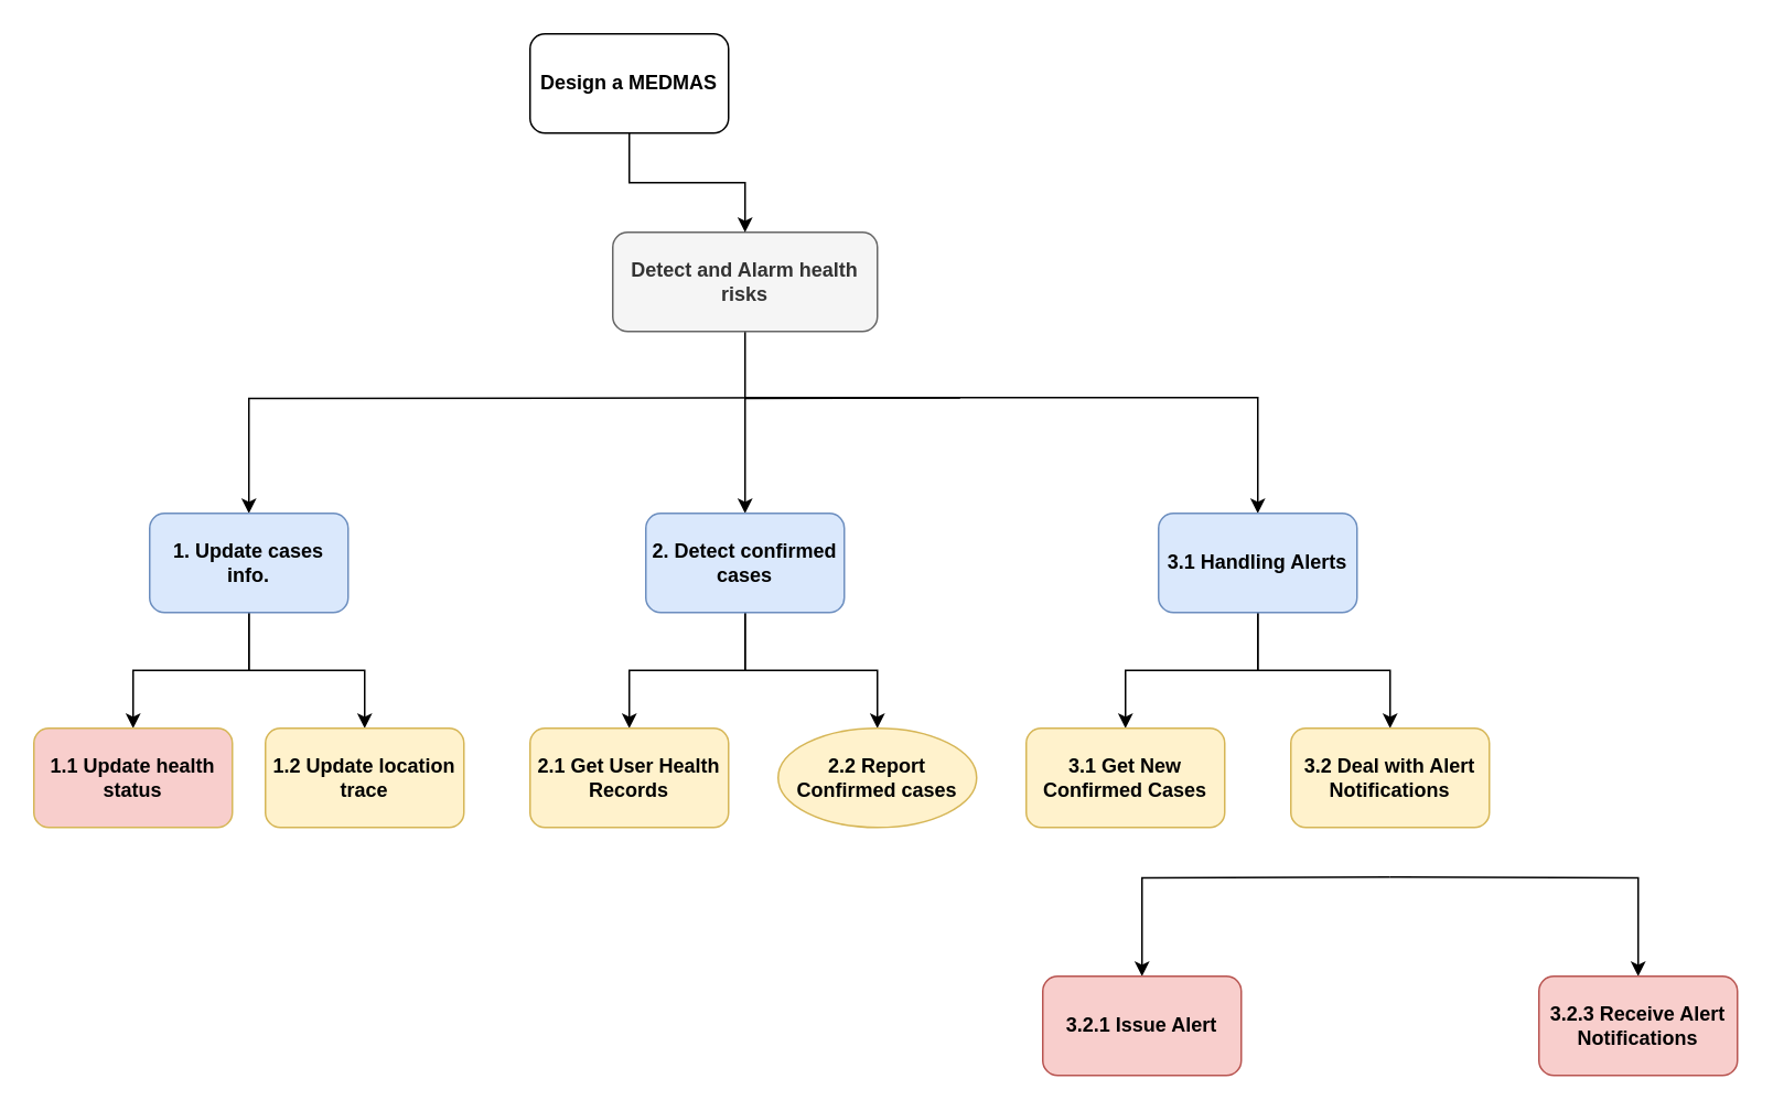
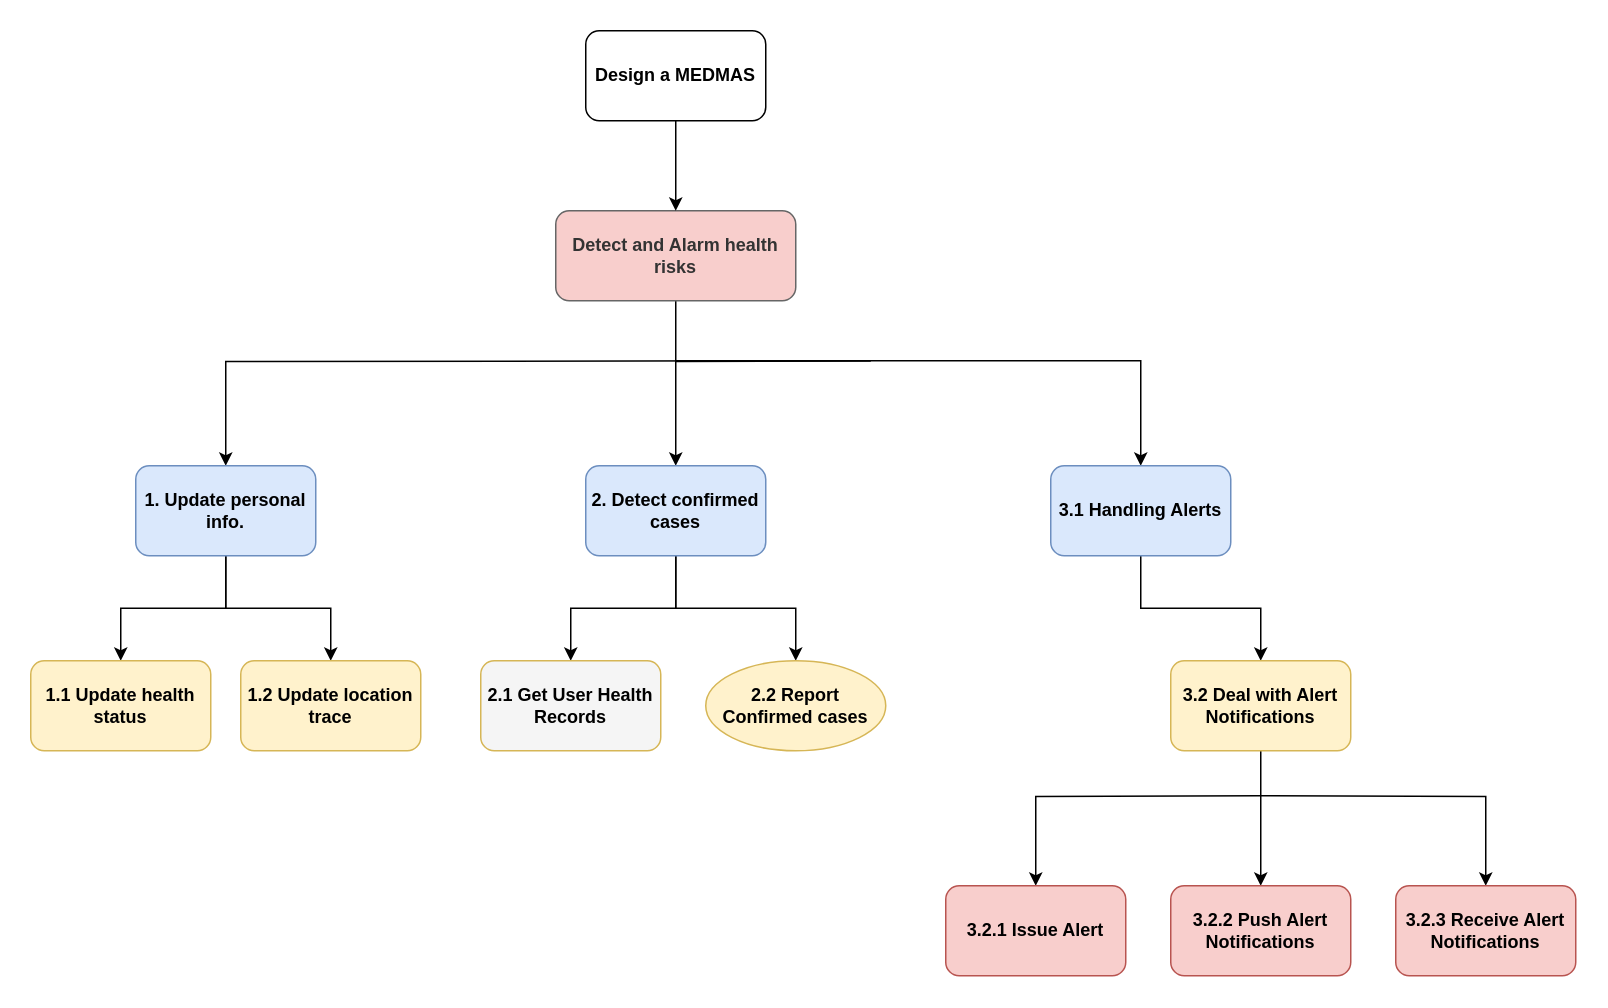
- <mxCell id="20" value="Design a MEDMAS" style="rounded=1;whiteSpace=wrap;html=1;fontStyle=1;" parent="1" vertex="1"><mxGeometry x="320" y="20" width="120" height="60" as="geometry" /></mxCell>
+ <mxCell id="20" value="Design a MEDMAS" style="rounded=1;whiteSpace=wrap;html=1;fontStyle=1;" parent="1" vertex="1"><mxGeometry x="390" y="20" width="120" height="60" as="geometry" /></mxCell>
- <mxCell id="5" value="Detect and Alarm health risks" style="rounded=1;whiteSpace=wrap;html=1;fontStyle=1;fillColor=#f5f5f5;strokeColor=#666666;fontColor=#333333;" parent="1" vertex="1"><mxGeometry x="370" y="140" width="160" height="60" as="geometry" /></mxCell>
+ <mxCell id="5" value="Detect and Alarm health risks" style="rounded=1;whiteSpace=wrap;html=1;fontStyle=1;fillColor=#f8cecc;strokeColor=#666666;fontColor=#333333;" parent="1" vertex="1"><mxGeometry x="370" y="140" width="160" height="60" as="geometry" /></mxCell>
- <mxCell id="8" value="1. Update cases info." style="rounded=1;whiteSpace=wrap;html=1;fontStyle=1;fillColor=#dae8fc;strokeColor=#6c8ebf;" parent="1" vertex="1"><mxGeometry x="90" y="310" width="120" height="60" as="geometry" /></mxCell>
+ <mxCell id="8" value="1. Update personal info." style="rounded=1;whiteSpace=wrap;html=1;fontStyle=1;fillColor=#dae8fc;strokeColor=#6c8ebf;" parent="1" vertex="1"><mxGeometry x="90" y="310" width="120" height="60" as="geometry" /></mxCell>
- <mxCell id="10" style="edgeStyle=orthogonalEdgeStyle;rounded=0;orthogonalLoop=1;jettySize=auto;html=1;entryX=0.5;entryY=0;entryDx=0;entryDy=0;fontStyle=1" parent="1" source="11" target="23" edge="1"><mxGeometry relative="1" as="geometry" /></mxCell>
- <mxCell id="21" value="1.1 Update health status" style="rounded=1;whiteSpace=wrap;html=1;fontStyle=1;fillColor=#f8cecc;strokeColor=#d6b656;" parent="1" vertex="1"><mxGeometry x="20" y="440" width="120" height="60" as="geometry" /></mxCell>
+ <mxCell id="21" value="1.1 Update health status" style="rounded=1;whiteSpace=wrap;html=1;fontStyle=1;fillColor=#fff2cc;strokeColor=#d6b656;" parent="1" vertex="1"><mxGeometry x="20" y="440" width="120" height="60" as="geometry" /></mxCell>
- <mxCell id="22" value="2.1 Get User Health Records" style="rounded=1;whiteSpace=wrap;html=1;fontStyle=1;fillColor=#fff2cc;strokeColor=#d6b656;" parent="1" vertex="1"><mxGeometry x="320" y="440" width="120" height="60" as="geometry" /></mxCell>
+ <mxCell id="22" value="2.1 Get User Health Records" style="rounded=1;whiteSpace=wrap;html=1;fontStyle=1;fillColor=#f5f5f5;strokeColor=#d6b656;" parent="1" vertex="1"><mxGeometry x="320" y="440" width="120" height="60" as="geometry" /></mxCell>
- <mxCell id="23" value="3.1 Get New Confirmed Cases" style="rounded=1;whiteSpace=wrap;html=1;fontStyle=1;fillColor=#fff2cc;strokeColor=#d6b656;" parent="1" vertex="1"><mxGeometry x="620" y="440" width="120" height="60" as="geometry" /></mxCell>
+ <mxCell id="16" style="edgeStyle=orthogonalEdgeStyle;rounded=0;orthogonalLoop=1;jettySize=auto;html=1;entryX=0.5;entryY=0;entryDx=0;entryDy=0;fontStyle=1" parent="1" source="17" edge="1" target="28"><mxGeometry relative="1" as="geometry"><mxPoint x="840" y="530" as="targetPoint" /></mxGeometry></mxCell>
+ <mxCell id="28" value="3.2.2 Push Alert Notifications" style="rounded=1;whiteSpace=wrap;html=1;fontStyle=1;fillColor=#f8cecc;strokeColor=#b85450;" parent="1" vertex="1"><mxGeometry x="780" y="590" width="120" height="60" as="geometry" /></mxCell>
